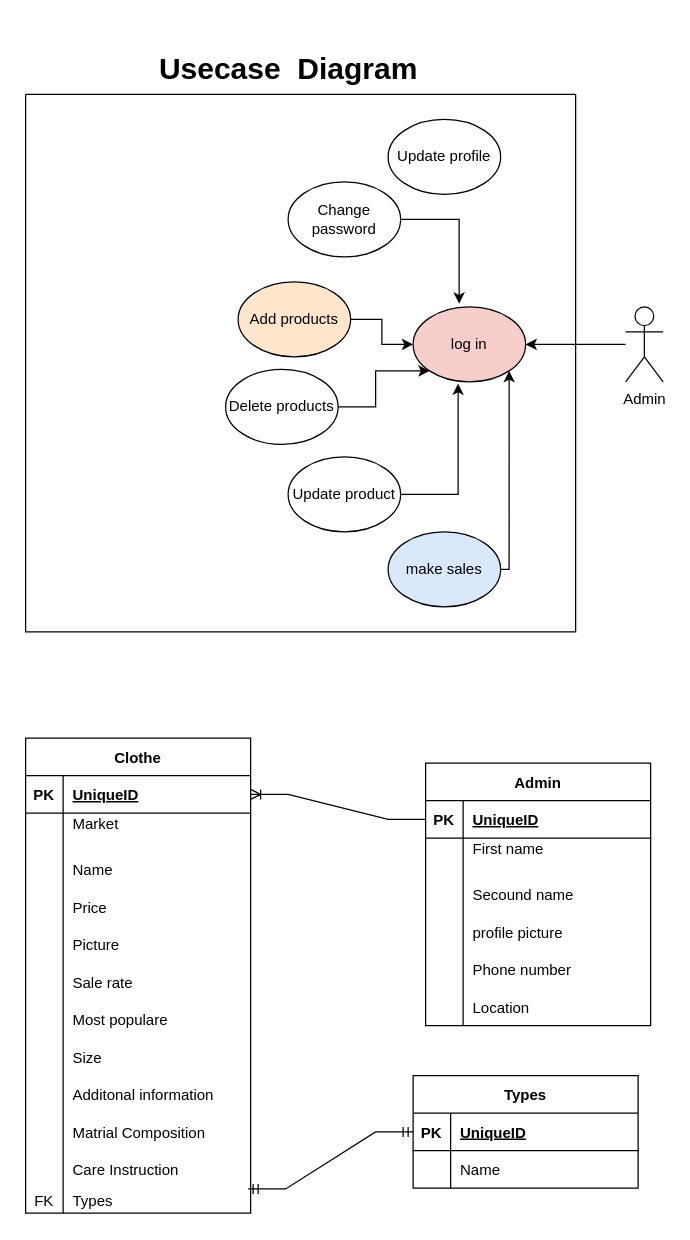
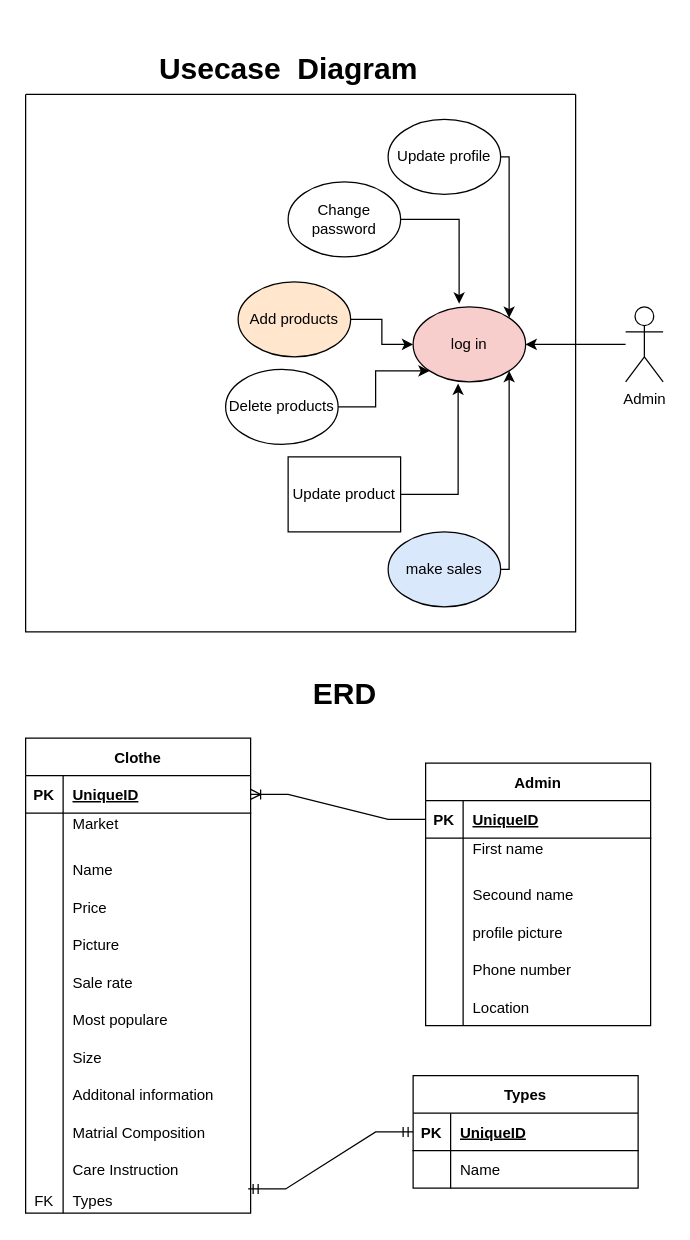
+ <mxCell id="12" style="edgeStyle=orthogonalEdgeStyle;rounded=0;orthogonalLoop=1;jettySize=auto;html=1;entryX=1;entryY=0;entryDx=0;entryDy=0;" parent="2" source="13" target="3" edge="1"><mxGeometry relative="1" as="geometry"><Array as="points"><mxPoint x="387" y="50" /></Array></mxGeometry></mxCell>
- <mxCell id="11" value="Update product" style="ellipse;whiteSpace=wrap;html=1;" parent="2" vertex="1"><mxGeometry x="210" y="290" width="90" height="60" as="geometry" /></mxCell>
+ <mxCell id="11" value="Update product" style="whiteSpace=wrap;html=1;rounded=0;" parent="2" vertex="1"><mxGeometry x="210" y="290" width="90" height="60" as="geometry" /></mxCell>
+ <mxCell id="19" value="&lt;h1&gt;ERD&lt;/h1&gt;" style="text;html=1;align=center;verticalAlign=middle;resizable=0;points=[];autosize=1;strokeColor=none;fillColor=none;" parent="1" vertex="1"><mxGeometry x="240" y="520" width="70" height="70" as="geometry" /></mxCell>
